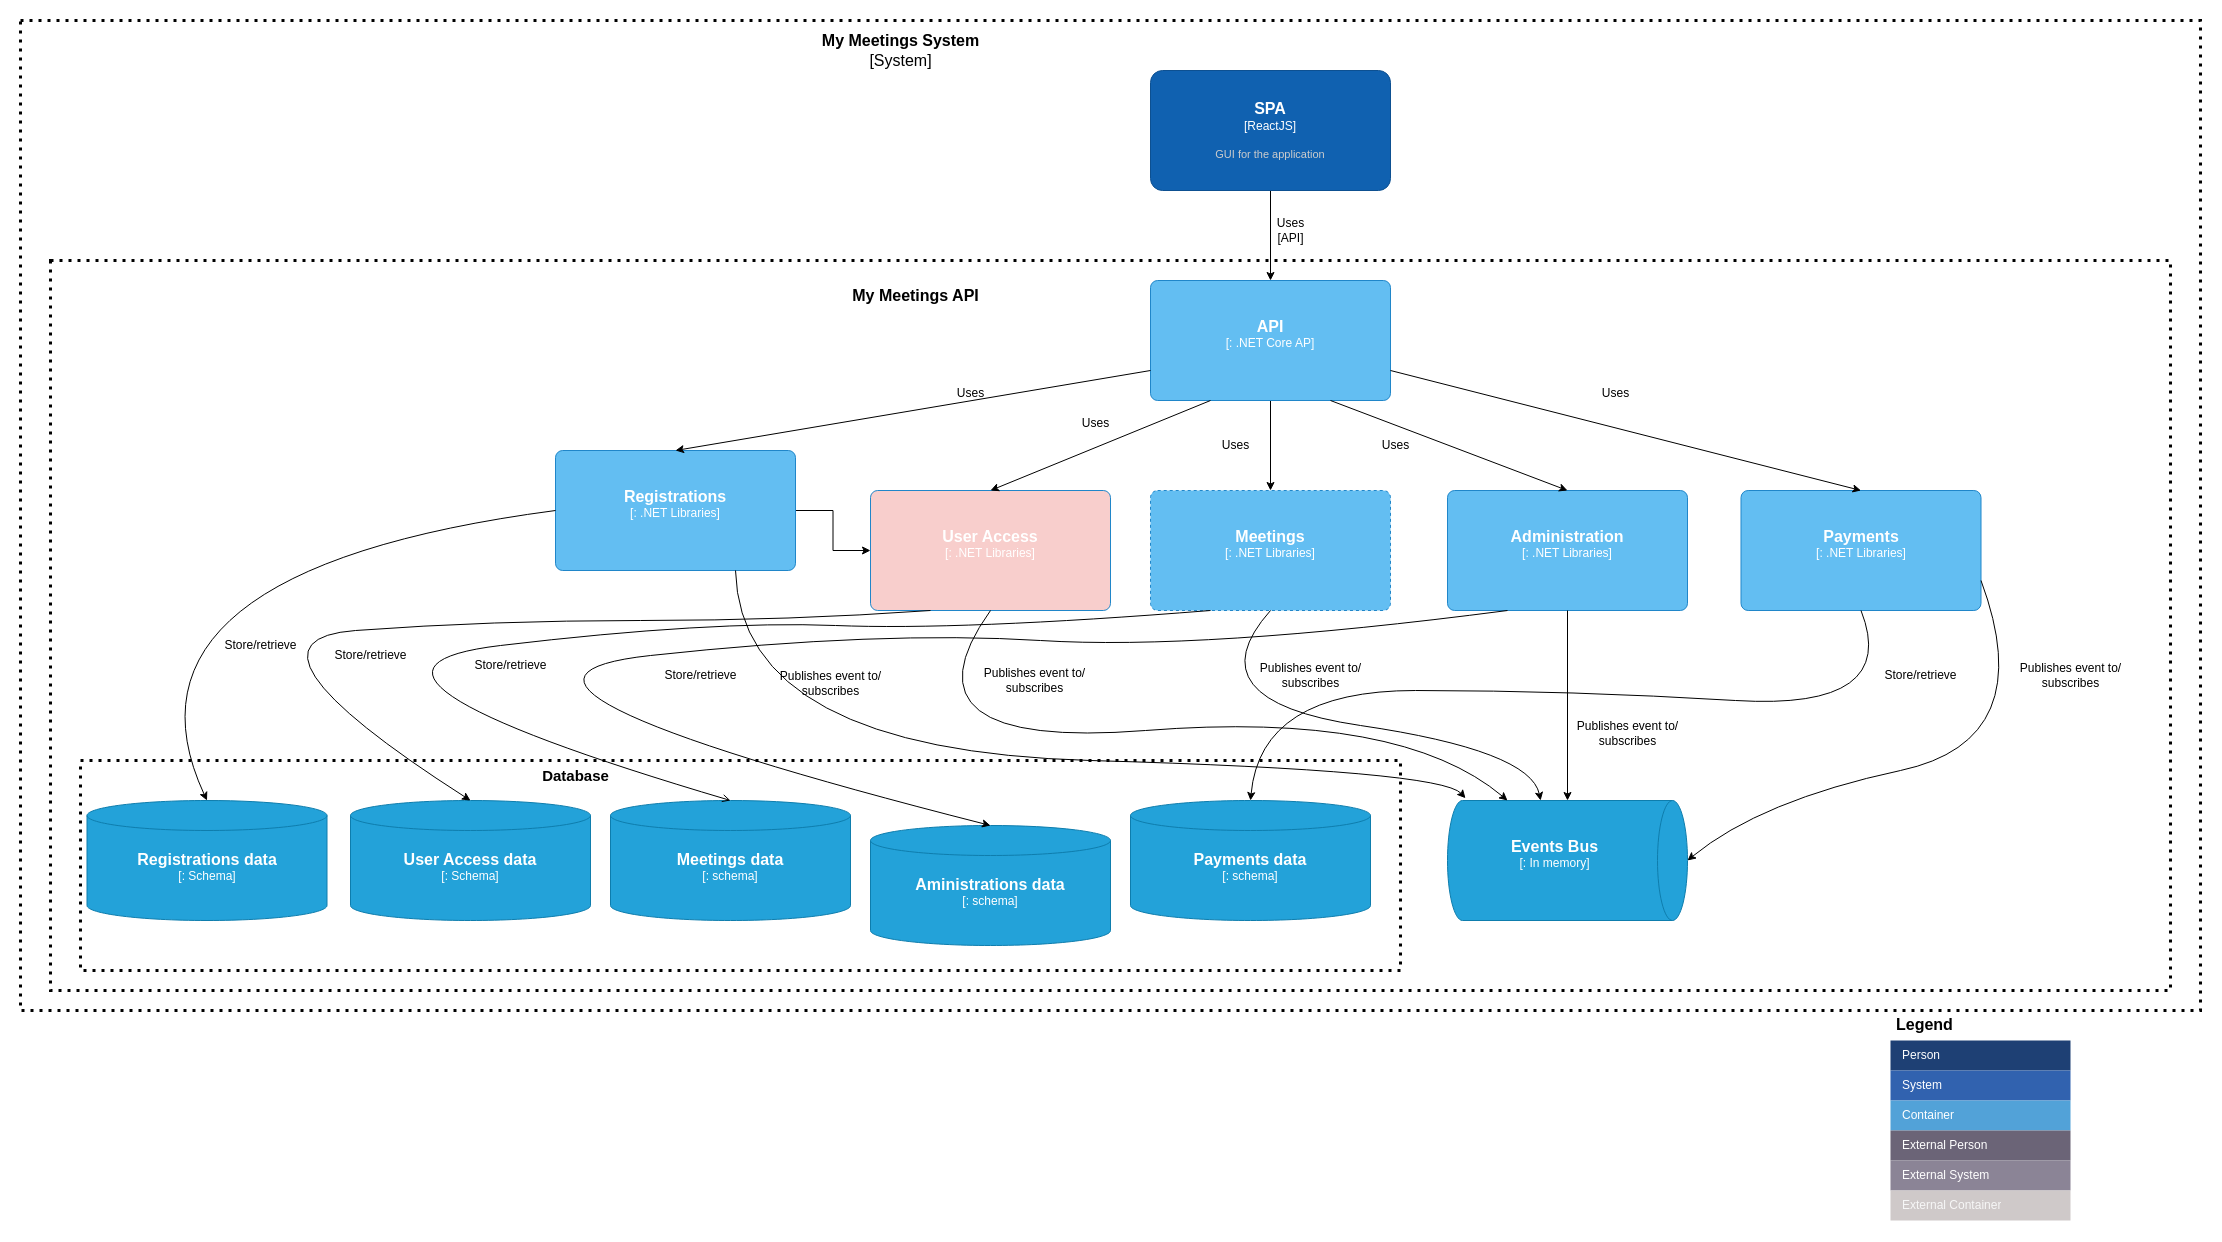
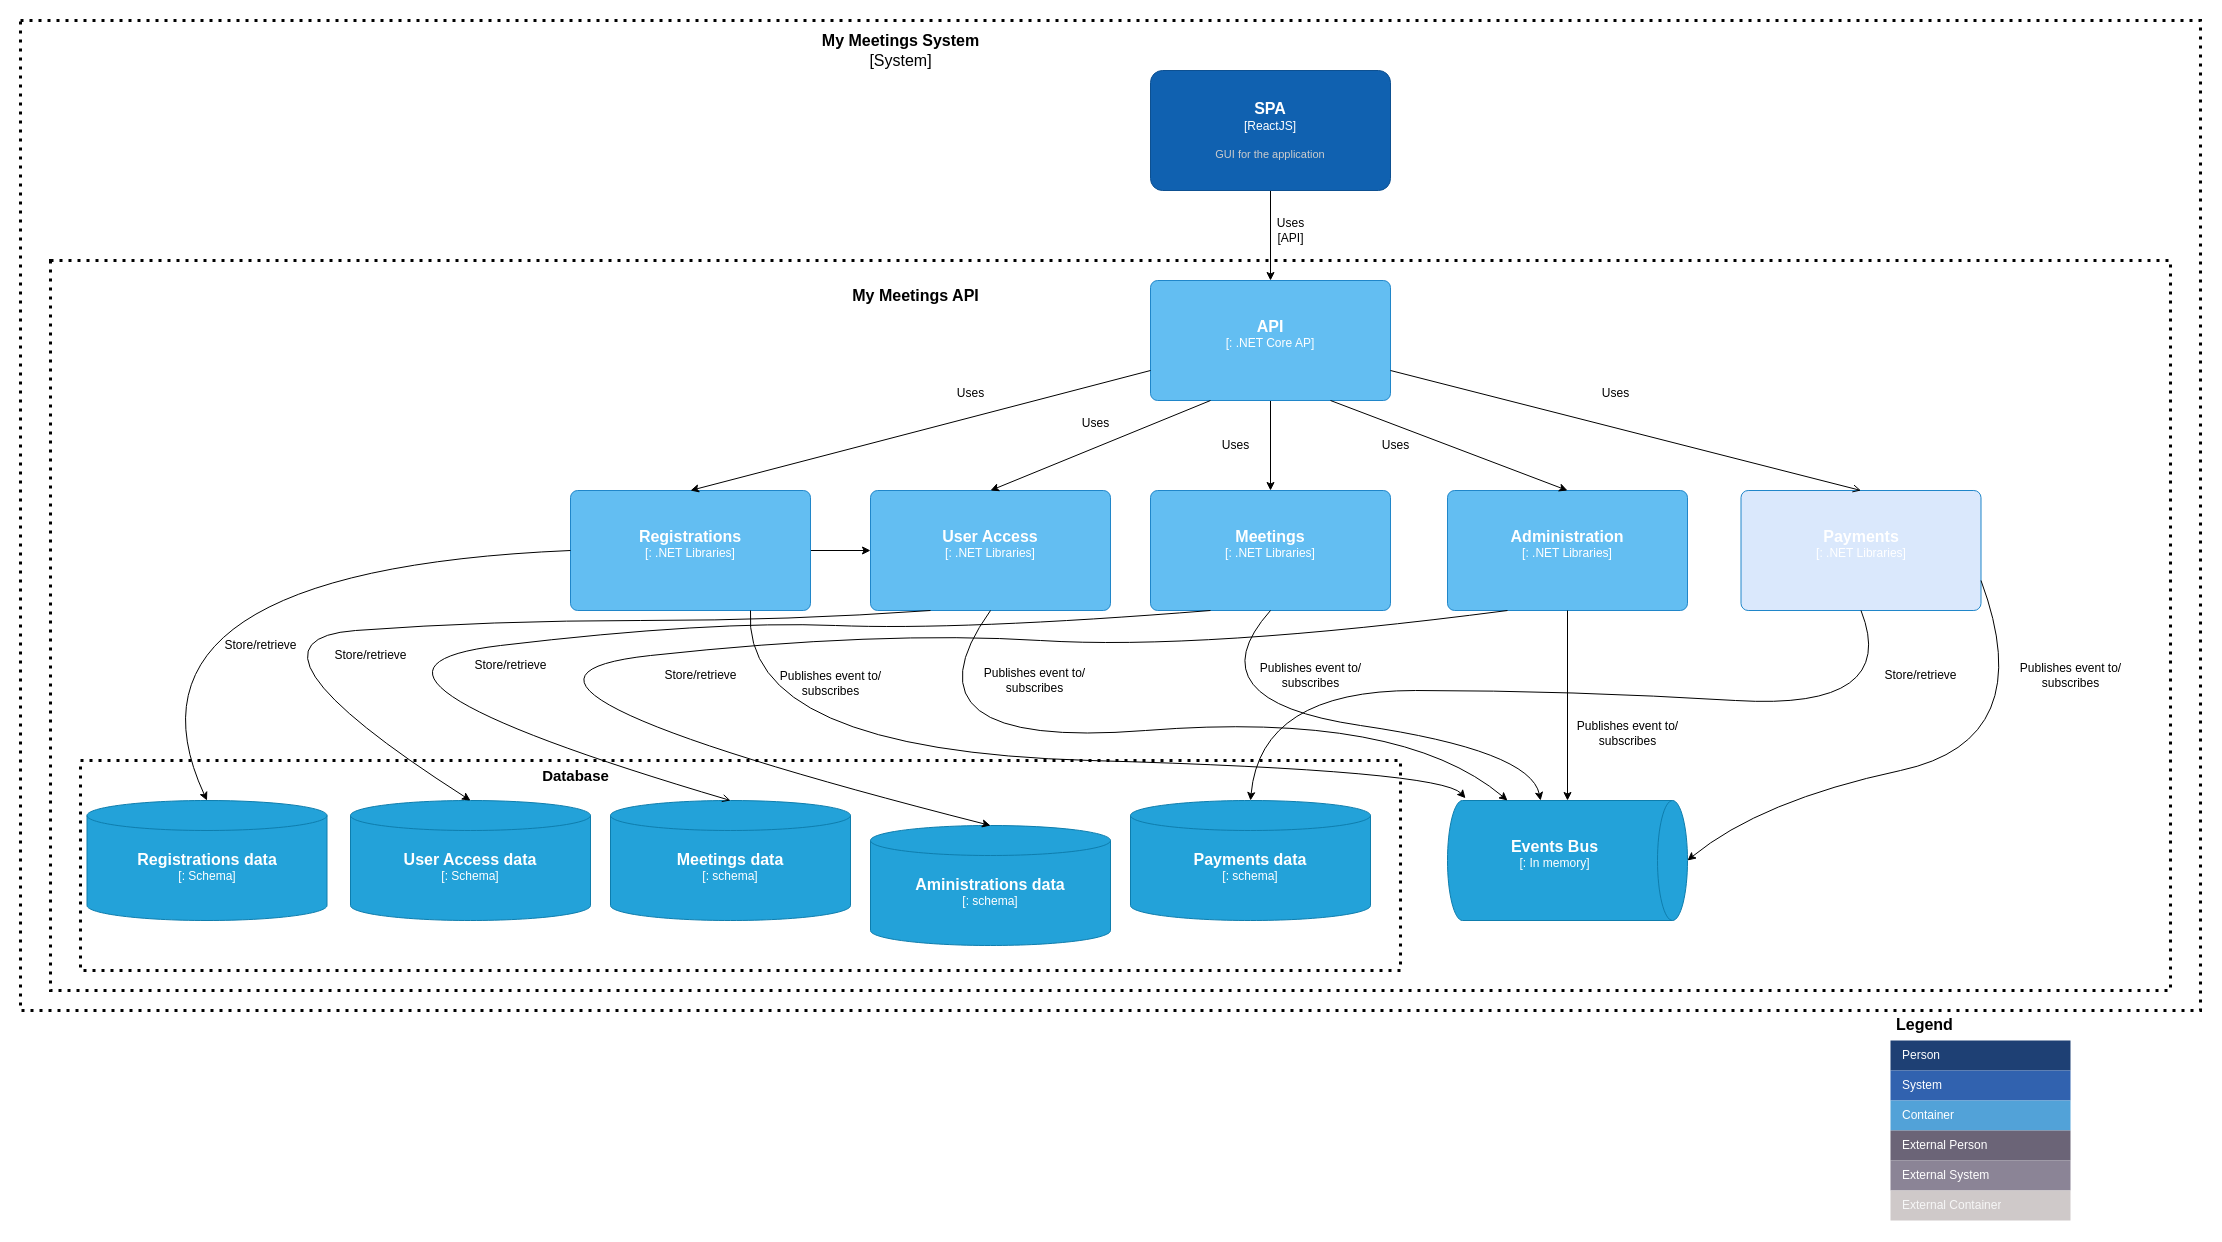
- <mxCell id="20" value="" style="endArrow=classic;html=1;rounded=0;exitX=1;exitY=0.75;exitDx=0;exitDy=0;exitPerimeter=0;entryX=0.5;entryY=0;entryDx=0;entryDy=0;entryPerimeter=0;" parent="1" source="5" target="6" edge="1"><mxGeometry width="50" height="50" relative="1" as="geometry"><mxPoint x="1420" y="730" as="sourcePoint" /><mxPoint x="1873" y="490" as="targetPoint" /></mxGeometry></mxCell>
+ <mxCell id="20" value="" style="endArrow=open;html=1;rounded=0;exitX=1;exitY=0.75;exitDx=0;exitDy=0;exitPerimeter=0;entryX=0.5;entryY=0;entryDx=0;entryDy=0;entryPerimeter=0;" parent="1" source="5" target="6" edge="1"><mxGeometry width="50" height="50" relative="1" as="geometry"><mxPoint x="1420" y="730" as="sourcePoint" /><mxPoint x="1873" y="490" as="targetPoint" /></mxGeometry></mxCell>
- <mxCell id="11" value="&lt;font style=&quot;font-size: 16px&quot;&gt;&lt;b&gt;Registrations&lt;/b&gt;&lt;/font&gt;&lt;div&gt;[: .NET Libraries]&lt;/div&gt;&lt;br&gt;&lt;div&gt;&lt;font style=&quot;font-size: 11px&quot;&gt;&lt;/font&gt;&lt;/div&gt;" style="rounded=1;whiteSpace=wrap;html=1;labelBackgroundColor=none;fillColor=#63BEF2;fontColor=#ffffff;align=center;arcSize=6;strokeColor=#2086C9;metaEdit=1;resizable=0;points=[[0.25,0,0],[0.5,0,0],[0.75,0,0],[1,0.25,0],[1,0.5,0],[1,0.75,0],[0.75,1,0],[0.5,1,0],[0.25,1,0],[0,0.75,0],[0,0.5,0],[0,0.25,0]];" parent="1" vertex="1"><mxGeometry x="555" y="450" width="240" height="120" as="geometry" /></mxCell>
+ <mxCell id="11" value="&lt;font style=&quot;font-size: 16px&quot;&gt;&lt;b&gt;Registrations&lt;/b&gt;&lt;/font&gt;&lt;div&gt;[: .NET Libraries]&lt;/div&gt;&lt;br&gt;&lt;div&gt;&lt;font style=&quot;font-size: 11px&quot;&gt;&lt;/font&gt;&lt;/div&gt;" style="rounded=1;whiteSpace=wrap;html=1;labelBackgroundColor=none;fillColor=#63BEF2;fontColor=#ffffff;align=center;arcSize=6;strokeColor=#2086C9;metaEdit=1;resizable=0;points=[[0.25,0,0],[0.5,0,0],[0.75,0,0],[1,0.25,0],[1,0.5,0],[1,0.75,0],[0.75,1,0],[0.5,1,0],[0.25,1,0],[0,0.75,0],[0,0.5,0],[0,0.25,0]];" parent="1" vertex="1"><mxGeometry x="570" y="490" width="240" height="120" as="geometry" /></mxCell>
- <mxCell id="9" value="&lt;font style=&quot;font-size: 16px&quot;&gt;&lt;b&gt;User Access&lt;/b&gt;&lt;/font&gt;&lt;div&gt;[: .NET Libraries]&lt;/div&gt;&lt;br&gt;&lt;div&gt;&lt;font style=&quot;font-size: 11px&quot;&gt;&lt;/font&gt;&lt;/div&gt;" style="rounded=1;whiteSpace=wrap;html=1;labelBackgroundColor=none;fillColor=#f8cecc;fontColor=#ffffff;align=center;arcSize=6;strokeColor=#2086C9;metaEdit=1;resizable=0;points=[[0.25,0,0],[0.5,0,0],[0.75,0,0],[1,0.25,0],[1,0.5,0],[1,0.75,0],[0.75,1,0],[0.5,1,0],[0.25,1,0],[0,0.75,0],[0,0.5,0],[0,0.25,0]];" parent="1" vertex="1"><mxGeometry x="870" y="490" width="240" height="120" as="geometry" /></mxCell>
+ <mxCell id="9" value="&lt;font style=&quot;font-size: 16px&quot;&gt;&lt;b&gt;User Access&lt;/b&gt;&lt;/font&gt;&lt;div&gt;[: .NET Libraries]&lt;/div&gt;&lt;br&gt;&lt;div&gt;&lt;font style=&quot;font-size: 11px&quot;&gt;&lt;/font&gt;&lt;/div&gt;" style="rounded=1;whiteSpace=wrap;html=1;labelBackgroundColor=none;fillColor=#63BEF2;fontColor=#ffffff;align=center;arcSize=6;strokeColor=#2086C9;metaEdit=1;resizable=0;points=[[0.25,0,0],[0.5,0,0],[0.75,0,0],[1,0.25,0],[1,0.5,0],[1,0.75,0],[0.75,1,0],[0.5,1,0],[0.25,1,0],[0,0.75,0],[0,0.5,0],[0,0.25,0]];" parent="1" vertex="1"><mxGeometry x="870" y="490" width="240" height="120" as="geometry" /></mxCell>
- <mxCell id="8" value="&lt;font style=&quot;font-size: 16px&quot;&gt;&lt;b&gt;Meetings&lt;/b&gt;&lt;/font&gt;&lt;div&gt;[: .NET Libraries]&lt;/div&gt;&lt;br&gt;&lt;div&gt;&lt;font style=&quot;font-size: 11px&quot;&gt;&lt;/font&gt;&lt;/div&gt;" style="rounded=1;whiteSpace=wrap;html=1;labelBackgroundColor=none;fillColor=#63BEF2;fontColor=#ffffff;align=center;arcSize=6;strokeColor=#2086C9;metaEdit=1;resizable=0;points=[[0.25,0,0],[0.5,0,0],[0.75,0,0],[1,0.25,0],[1,0.5,0],[1,0.75,0],[0.75,1,0],[0.5,1,0],[0.25,1,0],[0,0.75,0],[0,0.5,0],[0,0.25,0]];dashed=1;" parent="1" vertex="1"><mxGeometry x="1150" y="490" width="240" height="120" as="geometry" /></mxCell>
+ <mxCell id="8" value="&lt;font style=&quot;font-size: 16px&quot;&gt;&lt;b&gt;Meetings&lt;/b&gt;&lt;/font&gt;&lt;div&gt;[: .NET Libraries]&lt;/div&gt;&lt;br&gt;&lt;div&gt;&lt;font style=&quot;font-size: 11px&quot;&gt;&lt;/font&gt;&lt;/div&gt;" style="rounded=1;whiteSpace=wrap;html=1;labelBackgroundColor=none;fillColor=#63BEF2;fontColor=#ffffff;align=center;arcSize=6;strokeColor=#2086C9;metaEdit=1;resizable=0;points=[[0.25,0,0],[0.5,0,0],[0.75,0,0],[1,0.25,0],[1,0.5,0],[1,0.75,0],[0.75,1,0],[0.5,1,0],[0.25,1,0],[0,0.75,0],[0,0.5,0],[0,0.25,0]];" parent="1" vertex="1"><mxGeometry x="1150" y="490" width="240" height="120" as="geometry" /></mxCell>
- <mxCell id="6" value="&lt;font style=&quot;font-size: 16px&quot;&gt;&lt;b&gt;Payments&lt;/b&gt;&lt;/font&gt;&lt;div&gt;[: .NET Libraries]&lt;/div&gt;&lt;br&gt;&lt;div&gt;&lt;font style=&quot;font-size: 11px&quot;&gt;&lt;/font&gt;&lt;/div&gt;" style="rounded=1;whiteSpace=wrap;html=1;labelBackgroundColor=none;fillColor=#63BEF2;fontColor=#ffffff;align=center;arcSize=6;strokeColor=#2086C9;metaEdit=1;resizable=0;points=[[0.25,0,0],[0.5,0,0],[0.75,0,0],[1,0.25,0],[1,0.5,0],[1,0.75,0],[0.75,1,0],[0.5,1,0],[0.25,1,0],[0,0.75,0],[0,0.5,0],[0,0.25,0]];" parent="1" vertex="1"><mxGeometry x="1740.5" y="490" width="240" height="120" as="geometry" /></mxCell>
+ <mxCell id="6" value="&lt;font style=&quot;font-size: 16px&quot;&gt;&lt;b&gt;Payments&lt;/b&gt;&lt;/font&gt;&lt;div&gt;[: .NET Libraries]&lt;/div&gt;&lt;br&gt;&lt;div&gt;&lt;font style=&quot;font-size: 11px&quot;&gt;&lt;/font&gt;&lt;/div&gt;" style="rounded=1;whiteSpace=wrap;html=1;labelBackgroundColor=none;fillColor=#dae8fc;fontColor=#ffffff;align=center;arcSize=6;strokeColor=#2086C9;metaEdit=1;resizable=0;points=[[0.25,0,0],[0.5,0,0],[0.75,0,0],[1,0.25,0],[1,0.5,0],[1,0.75,0],[0.75,1,0],[0.5,1,0],[0.25,1,0],[0,0.75,0],[0,0.5,0],[0,0.25,0]];" parent="1" vertex="1"><mxGeometry x="1740.5" y="490" width="240" height="120" as="geometry" /></mxCell>
